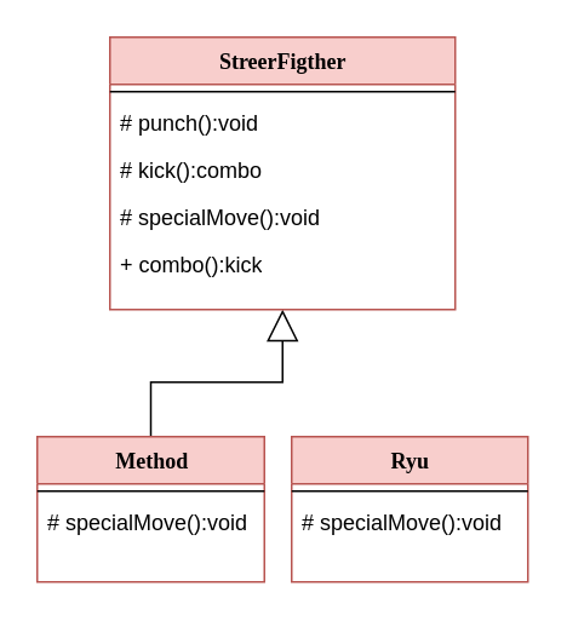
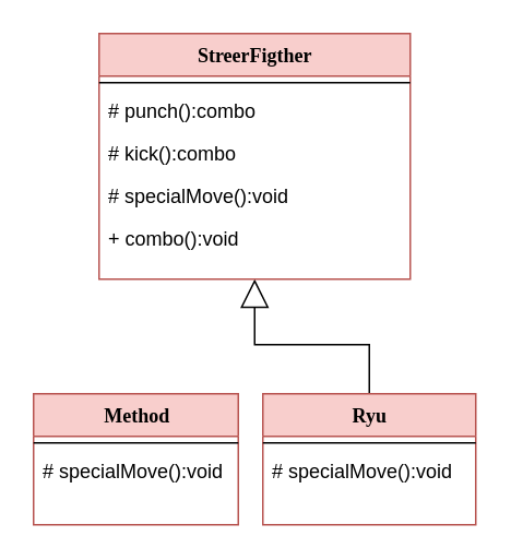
- <mxCell id="6" value="# punch():void" style="text;html=1;strokeColor=none;fillColor=none;align=left;verticalAlign=top;spacingLeft=4;spacingRight=4;whiteSpace=wrap;overflow=hidden;rotatable=0;points=[[0,0.5],[1,0.5]];portConstraint=eastwest;" vertex="1" parent="4"><mxGeometry y="34" width="190" height="26" as="geometry" /></mxCell>
+ <mxCell id="6" value="# punch():combo" style="text;html=1;strokeColor=none;fillColor=none;align=left;verticalAlign=top;spacingLeft=4;spacingRight=4;whiteSpace=wrap;overflow=hidden;rotatable=0;points=[[0,0.5],[1,0.5]];portConstraint=eastwest;" vertex="1" parent="4"><mxGeometry y="34" width="190" height="26" as="geometry" /></mxCell>
- <mxCell id="9" value="+ combo():kick" style="text;html=1;strokeColor=none;fillColor=none;align=left;verticalAlign=top;spacingLeft=4;spacingRight=4;whiteSpace=wrap;overflow=hidden;rotatable=0;points=[[0,0.5],[1,0.5]];portConstraint=eastwest;" vertex="1" parent="4"><mxGeometry y="112" width="190" height="26" as="geometry" /></mxCell>
+ <mxCell id="9" value="+ combo():void" style="text;html=1;strokeColor=none;fillColor=none;align=left;verticalAlign=top;spacingLeft=4;spacingRight=4;whiteSpace=wrap;overflow=hidden;rotatable=0;points=[[0,0.5],[1,0.5]];portConstraint=eastwest;" vertex="1" parent="4"><mxGeometry y="112" width="190" height="26" as="geometry" /></mxCell>
- <mxCell id="2" style="edgeStyle=orthogonalEdgeStyle;rounded=0;orthogonalLoop=1;jettySize=auto;html=1;exitX=0.5;exitY=1;exitDx=0;exitDy=0;startArrow=block;startFill=0;startSize=15;endArrow=none;endFill=0;" edge="1" parent="1" source="4" target="10"><mxGeometry relative="1" as="geometry" /></mxCell>
+ <mxCell id="3" style="edgeStyle=orthogonalEdgeStyle;rounded=0;orthogonalLoop=1;jettySize=auto;html=1;exitX=0.5;exitY=1;exitDx=0;exitDy=0;entryX=0.5;entryY=0;entryDx=0;entryDy=0;startArrow=block;startFill=0;startSize=15;endArrow=none;endFill=0;" edge="1" parent="1" source="4" target="13"><mxGeometry relative="1" as="geometry" /></mxCell>
